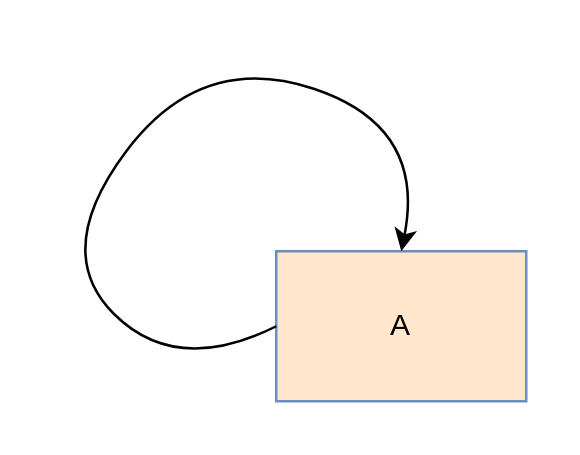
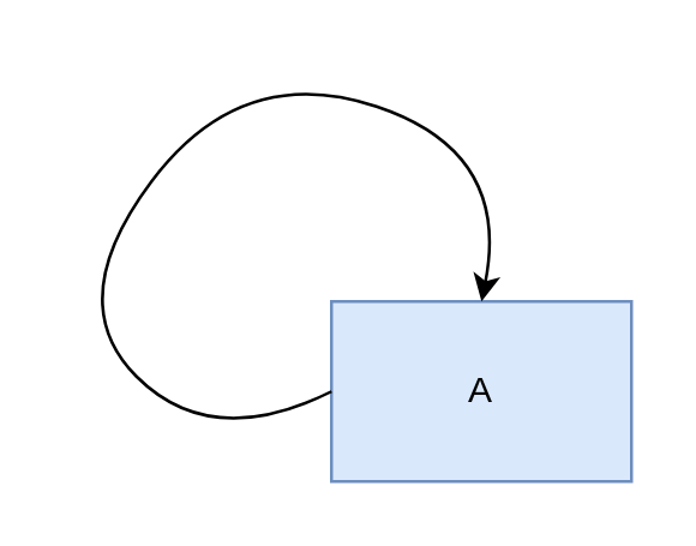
- <mxCell id="2" value="A" style="rounded=0;whiteSpace=wrap;html=1;fillColor=#ffe6cc;strokeColor=#6c8ebf;" vertex="1" parent="1"><mxGeometry x="110" y="100" width="100" height="60" as="geometry" /></mxCell>
+ <mxCell id="2" value="A" style="rounded=0;whiteSpace=wrap;html=1;fillColor=#dae8fc;strokeColor=#6c8ebf;" vertex="1" parent="1"><mxGeometry x="110" y="100" width="100" height="60" as="geometry" /></mxCell>
